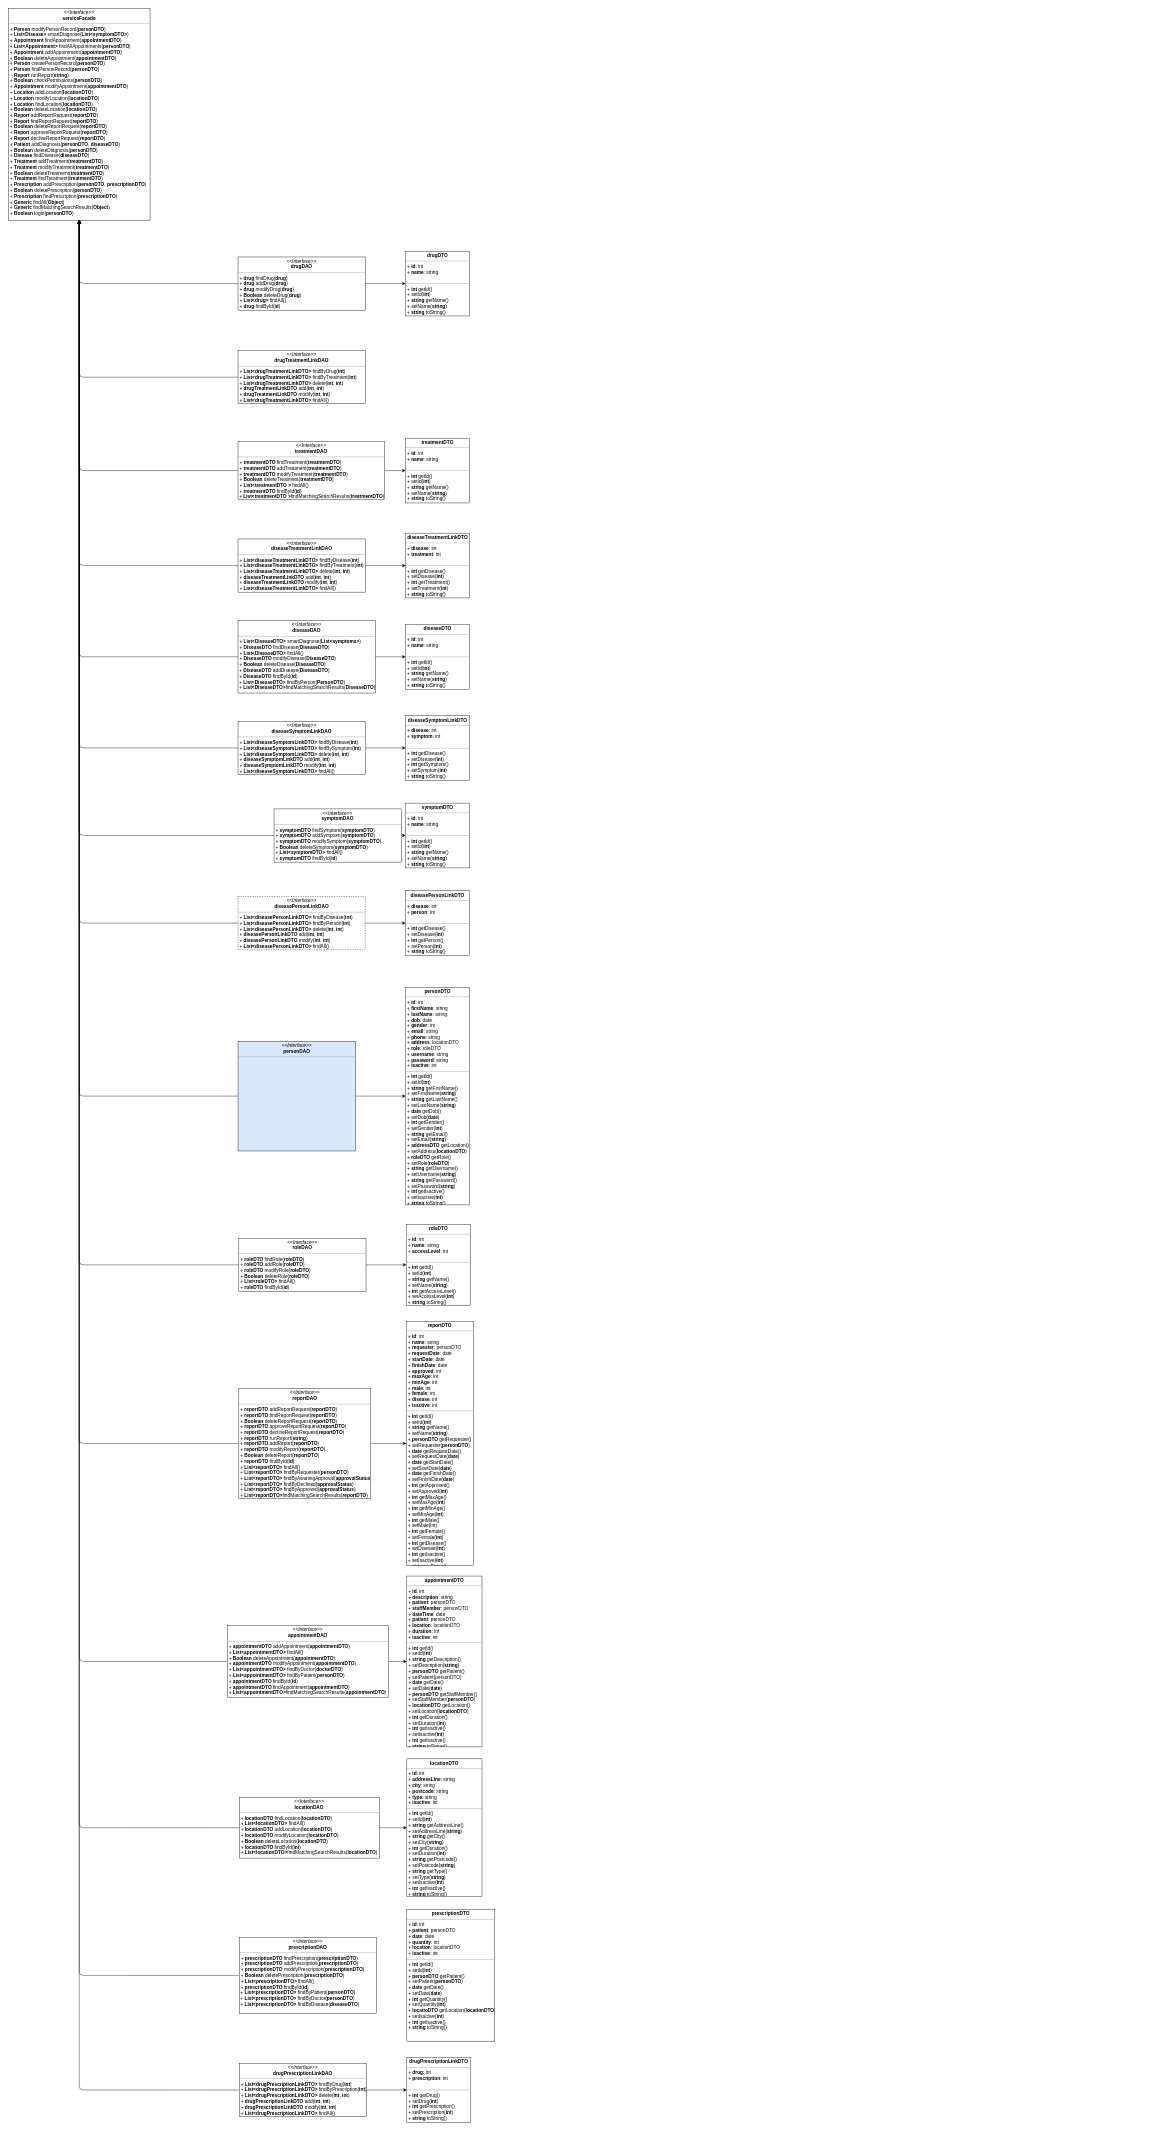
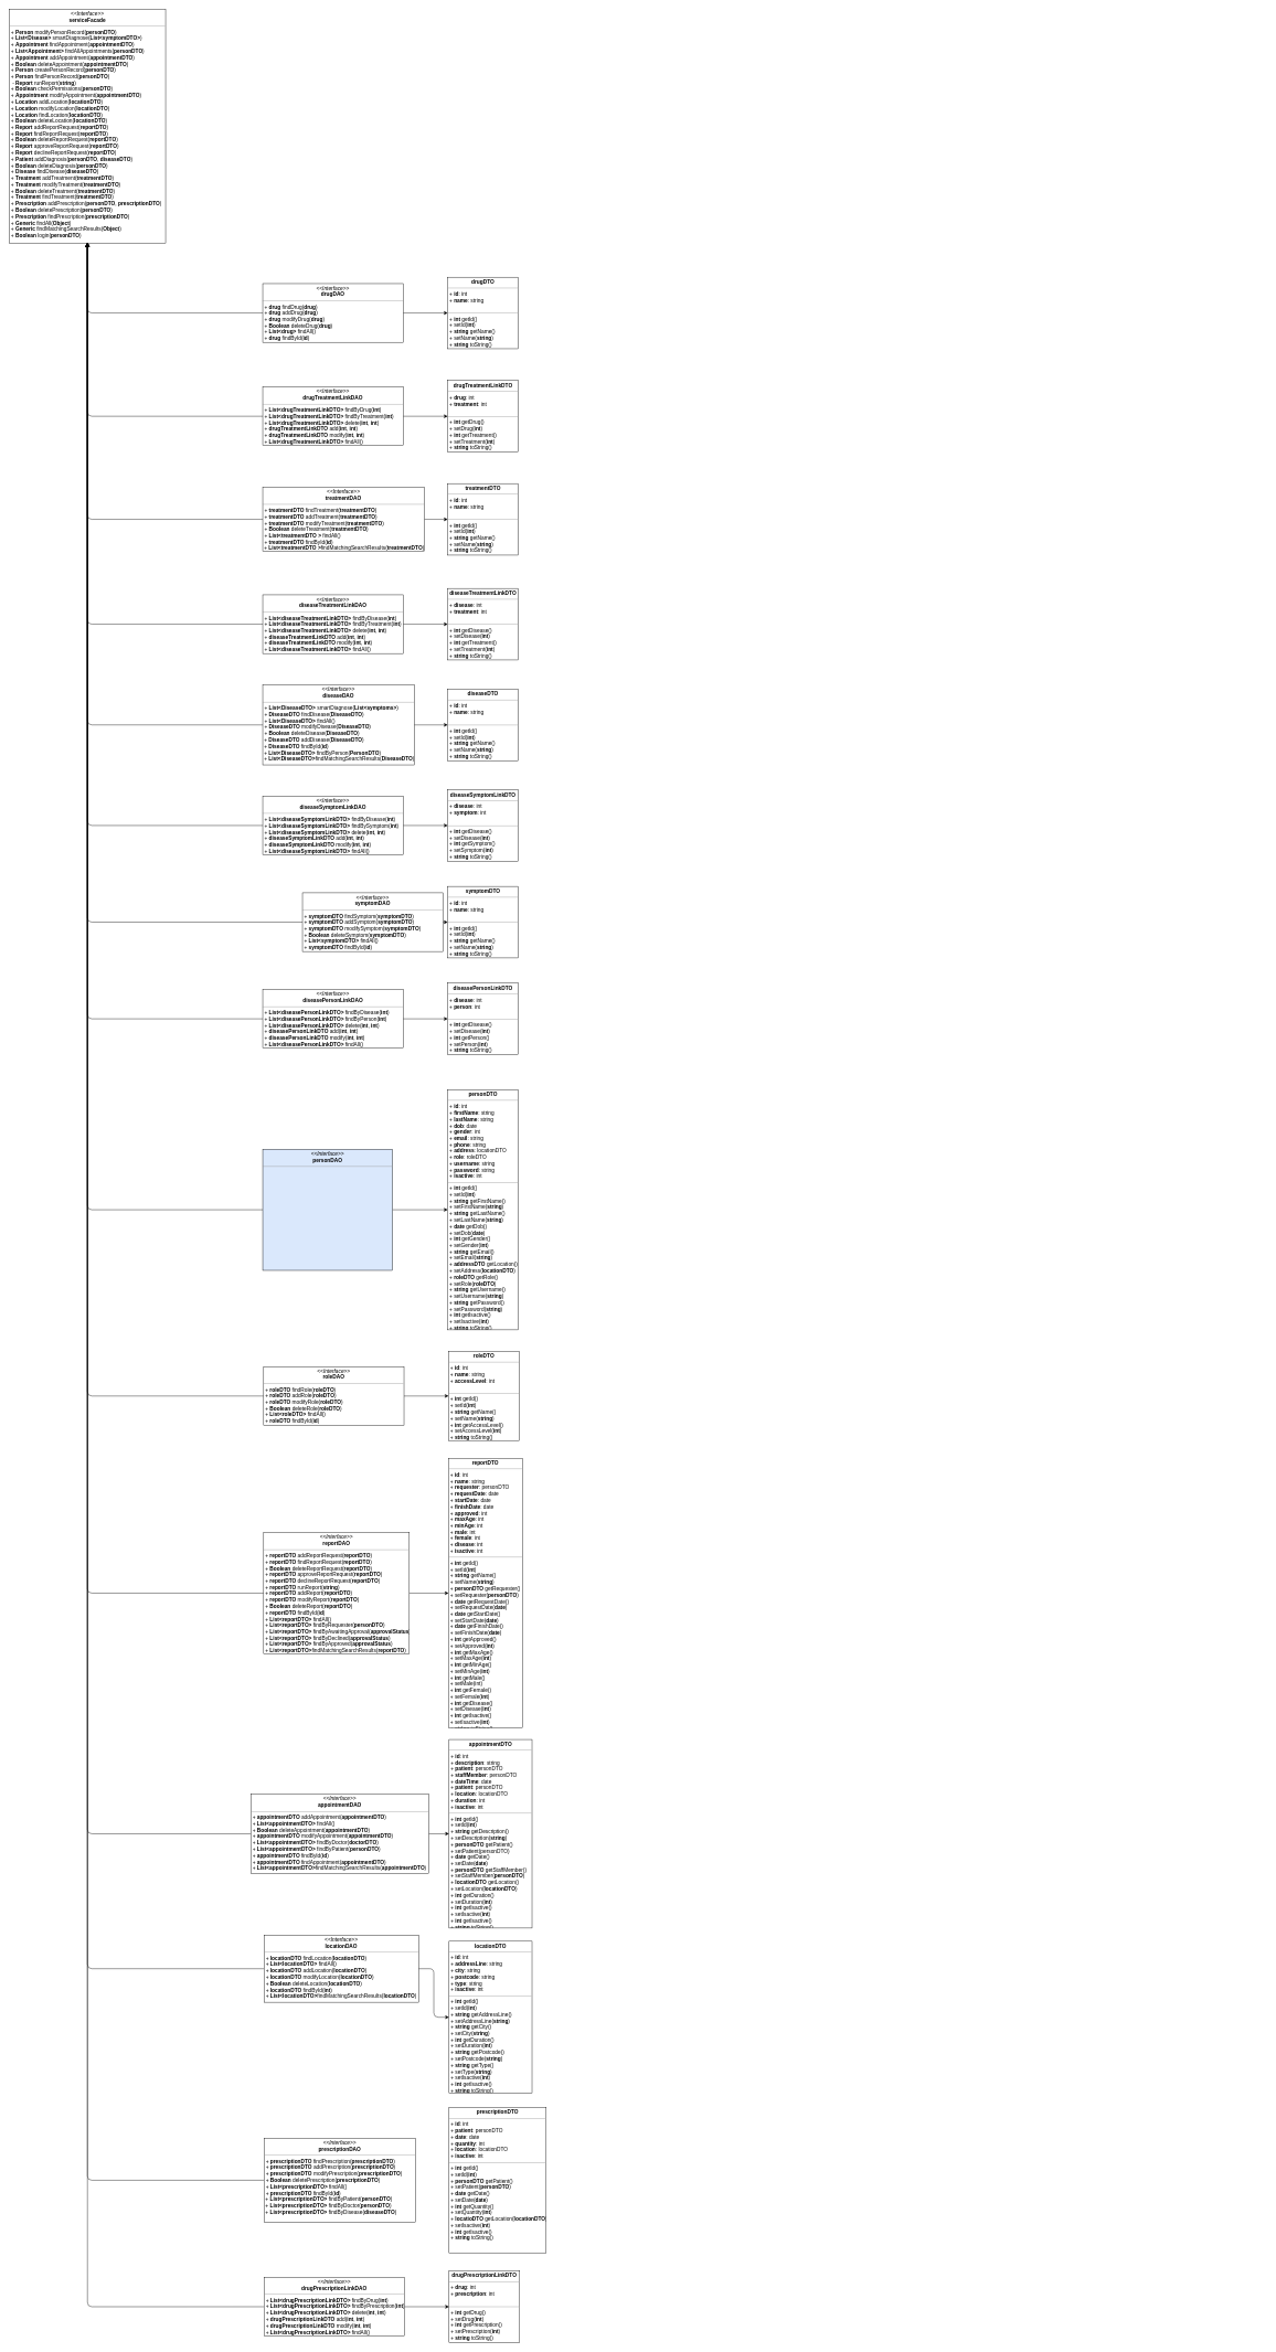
+ <mxCell id="34" value="" style="edgeStyle=orthogonalEdgeStyle;rounded=1;orthogonalLoop=1;jettySize=auto;html=1;entryX=0;entryY=0.5;entryDx=0;entryDy=0;" parent="1" source="35" target="57" edge="1"><mxGeometry relative="1" as="geometry"><mxPoint x="993" y="943" as="targetPoint" /></mxGeometry></mxCell>
+ <mxCell id="57" value="&lt;p style=&quot;margin: 0px ; margin-top: 4px ; text-align: center&quot;&gt;&lt;b&gt;drugTreatmentLinkDTO&lt;/b&gt;&lt;/p&gt;&lt;hr size=&quot;1&quot;&gt;&lt;p style=&quot;margin: 0px ; margin-left: 4px&quot;&gt;+ &lt;b&gt;drug&lt;/b&gt;: int&lt;/p&gt;&lt;p style=&quot;margin: 0px ; margin-left: 4px&quot;&gt;+ &lt;b&gt;treatment&lt;/b&gt;: int&lt;/p&gt;&lt;p style=&quot;margin: 0px ; margin-left: 4px&quot;&gt;&lt;br&gt;&lt;/p&gt;&lt;hr size=&quot;1&quot;&gt;&lt;p style=&quot;margin: 0px ; margin-left: 4px&quot;&gt;+ &lt;b&gt;int&amp;nbsp;&lt;/b&gt;getDrug()&lt;/p&gt;&lt;p style=&quot;margin: 0px ; margin-left: 4px&quot;&gt;+ setDrug(&lt;b&gt;int&lt;/b&gt;)&lt;/p&gt;&lt;p style=&quot;margin: 0px ; margin-left: 4px&quot;&gt;+ &lt;b&gt;int &lt;/b&gt;getTreatment()&lt;/p&gt;&lt;p style=&quot;margin: 0px ; margin-left: 4px&quot;&gt;+ setTreatment(&lt;b&gt;int&lt;/b&gt;)&lt;/p&gt;&lt;p style=&quot;margin: 0px ; margin-left: 4px&quot;&gt;+ &lt;b&gt;string &lt;/b&gt;toString()&lt;/p&gt;" style="verticalAlign=top;align=left;overflow=fill;fontSize=12;fontFamily=Helvetica;html=1;" parent="1" vertex="1"><mxGeometry x="1013" y="861.5" width="160" height="162" as="geometry" /></mxCell>
- <mxCell id="44" value="&lt;p style=&quot;margin: 0px ; margin-top: 4px ; text-align: center&quot;&gt;&lt;i&gt;&amp;lt;&amp;lt;Interface&amp;gt;&amp;gt;&lt;/i&gt;&lt;br&gt;&lt;b&gt;diseasePersonLinkDAO&lt;/b&gt;&lt;/p&gt;&lt;hr size=&quot;1&quot;&gt;&lt;p style=&quot;margin: 0px ; margin-left: 4px&quot;&gt;&lt;/p&gt;&lt;p style=&quot;margin: 0px 0px 0px 4px&quot;&gt;+&amp;nbsp;&lt;b&gt;List&amp;lt;&lt;/b&gt;&lt;b style=&quot;text-align: center&quot;&gt;diseasePerson&lt;/b&gt;&lt;b style=&quot;text-align: center&quot;&gt;Link&lt;/b&gt;&lt;b&gt;DTO&amp;gt;&lt;/b&gt;&amp;nbsp;findByDisease(&lt;b&gt;int&lt;/b&gt;)&lt;/p&gt;&lt;p style=&quot;margin: 0px 0px 0px 4px&quot;&gt;+&amp;nbsp;&lt;b&gt;List&amp;lt;&lt;/b&gt;&lt;b style=&quot;text-align: center&quot;&gt;diseasePerson&lt;/b&gt;&lt;b style=&quot;text-align: center&quot;&gt;Link&lt;/b&gt;&lt;b&gt;DTO&amp;gt;&amp;nbsp;&lt;/b&gt;findByPerson(&lt;b&gt;int&lt;/b&gt;)&lt;/p&gt;&lt;p style=&quot;margin: 0px 0px 0px 4px&quot;&gt;+&amp;nbsp;&lt;b&gt;List&amp;lt;&lt;/b&gt;&lt;b style=&quot;text-align: center&quot;&gt;diseasePerson&lt;/b&gt;&lt;b style=&quot;text-align: center&quot;&gt;Link&lt;/b&gt;&lt;b&gt;DTO&amp;gt;&amp;nbsp;&lt;/b&gt;delete(&lt;b&gt;int&lt;/b&gt;, &lt;b&gt;int&lt;/b&gt;)&lt;/p&gt;&lt;p style=&quot;margin: 0px 0px 0px 4px&quot;&gt;+&amp;nbsp;&lt;b style=&quot;text-align: center&quot;&gt;diseasePerson&lt;/b&gt;&lt;b style=&quot;text-align: center&quot;&gt;Link&lt;/b&gt;&lt;b&gt;DTO&lt;/b&gt;&amp;nbsp;add(&lt;b&gt;int&lt;/b&gt;, &lt;b&gt;int&lt;/b&gt;)&lt;/p&gt;&lt;p style=&quot;margin: 0px 0px 0px 4px&quot;&gt;+&amp;nbsp;&lt;b style=&quot;text-align: center&quot;&gt;diseasePerson&lt;/b&gt;&lt;b style=&quot;text-align: center&quot;&gt;Link&lt;/b&gt;&lt;b&gt;DTO&lt;/b&gt;&amp;nbsp;modify(&lt;b&gt;int&lt;/b&gt;, &lt;b&gt;int&lt;/b&gt;)&lt;/p&gt;&lt;p style=&quot;margin: 0px 0px 0px 4px&quot;&gt;+&amp;nbsp;&lt;b&gt;List&amp;lt;&lt;/b&gt;&lt;b style=&quot;text-align: center&quot;&gt;diseasePerson&lt;/b&gt;&lt;b style=&quot;text-align: center&quot;&gt;Link&lt;/b&gt;&lt;b&gt;DTO&amp;gt;&lt;/b&gt;&amp;nbsp;findAll()&lt;/p&gt;&lt;div&gt;&amp;nbsp;&lt;br&gt;&lt;/div&gt;" style="verticalAlign=top;align=left;overflow=fill;fontSize=12;fontFamily=Helvetica;html=1;dashed=1;" parent="1" vertex="1"><mxGeometry x="594" y="2241" width="318" height="133" as="geometry" /></mxCell>
+ <mxCell id="44" value="&lt;p style=&quot;margin: 0px ; margin-top: 4px ; text-align: center&quot;&gt;&lt;i&gt;&amp;lt;&amp;lt;Interface&amp;gt;&amp;gt;&lt;/i&gt;&lt;br&gt;&lt;b&gt;diseasePersonLinkDAO&lt;/b&gt;&lt;/p&gt;&lt;hr size=&quot;1&quot;&gt;&lt;p style=&quot;margin: 0px ; margin-left: 4px&quot;&gt;&lt;/p&gt;&lt;p style=&quot;margin: 0px 0px 0px 4px&quot;&gt;+&amp;nbsp;&lt;b&gt;List&amp;lt;&lt;/b&gt;&lt;b style=&quot;text-align: center&quot;&gt;diseasePerson&lt;/b&gt;&lt;b style=&quot;text-align: center&quot;&gt;Link&lt;/b&gt;&lt;b&gt;DTO&amp;gt;&lt;/b&gt;&amp;nbsp;findByDisease(&lt;b&gt;int&lt;/b&gt;)&lt;/p&gt;&lt;p style=&quot;margin: 0px 0px 0px 4px&quot;&gt;+&amp;nbsp;&lt;b&gt;List&amp;lt;&lt;/b&gt;&lt;b style=&quot;text-align: center&quot;&gt;diseasePerson&lt;/b&gt;&lt;b style=&quot;text-align: center&quot;&gt;Link&lt;/b&gt;&lt;b&gt;DTO&amp;gt;&amp;nbsp;&lt;/b&gt;findByPerson(&lt;b&gt;int&lt;/b&gt;)&lt;/p&gt;&lt;p style=&quot;margin: 0px 0px 0px 4px&quot;&gt;+&amp;nbsp;&lt;b&gt;List&amp;lt;&lt;/b&gt;&lt;b style=&quot;text-align: center&quot;&gt;diseasePerson&lt;/b&gt;&lt;b style=&quot;text-align: center&quot;&gt;Link&lt;/b&gt;&lt;b&gt;DTO&amp;gt;&amp;nbsp;&lt;/b&gt;delete(&lt;b&gt;int&lt;/b&gt;, &lt;b&gt;int&lt;/b&gt;)&lt;/p&gt;&lt;p style=&quot;margin: 0px 0px 0px 4px&quot;&gt;+&amp;nbsp;&lt;b style=&quot;text-align: center&quot;&gt;diseasePerson&lt;/b&gt;&lt;b style=&quot;text-align: center&quot;&gt;Link&lt;/b&gt;&lt;b&gt;DTO&lt;/b&gt;&amp;nbsp;add(&lt;b&gt;int&lt;/b&gt;, &lt;b&gt;int&lt;/b&gt;)&lt;/p&gt;&lt;p style=&quot;margin: 0px 0px 0px 4px&quot;&gt;+&amp;nbsp;&lt;b style=&quot;text-align: center&quot;&gt;diseasePerson&lt;/b&gt;&lt;b style=&quot;text-align: center&quot;&gt;Link&lt;/b&gt;&lt;b&gt;DTO&lt;/b&gt;&amp;nbsp;modify(&lt;b&gt;int&lt;/b&gt;, &lt;b&gt;int&lt;/b&gt;)&lt;/p&gt;&lt;p style=&quot;margin: 0px 0px 0px 4px&quot;&gt;+&amp;nbsp;&lt;b&gt;List&amp;lt;&lt;/b&gt;&lt;b style=&quot;text-align: center&quot;&gt;diseasePerson&lt;/b&gt;&lt;b style=&quot;text-align: center&quot;&gt;Link&lt;/b&gt;&lt;b&gt;DTO&amp;gt;&lt;/b&gt;&amp;nbsp;findAll()&lt;/p&gt;&lt;div&gt;&amp;nbsp;&lt;br&gt;&lt;/div&gt;" style="verticalAlign=top;align=left;overflow=fill;fontSize=12;fontFamily=Helvetica;html=1;" parent="1" vertex="1"><mxGeometry x="594" y="2241" width="318" height="133" as="geometry" /></mxCell>
- <mxCell id="12" value="&lt;p style=&quot;margin: 0px ; margin-top: 4px ; text-align: center&quot;&gt;&lt;i&gt;&amp;lt;&amp;lt;Interface&amp;gt;&amp;gt;&lt;/i&gt;&lt;br&gt;&lt;b&gt;locationDAO&lt;/b&gt;&lt;/p&gt;&lt;hr size=&quot;1&quot;&gt;&lt;p style=&quot;margin: 0px ; margin-left: 4px&quot;&gt;&lt;/p&gt;&lt;p style=&quot;margin: 0px ; margin-left: 4px&quot;&gt;+ &lt;b&gt;locationDTO&lt;/b&gt; findLocation(&lt;b&gt;locationDTO&lt;/b&gt;)&lt;/p&gt;&lt;p style=&quot;margin: 0px ; margin-left: 4px&quot;&gt;+ &lt;b&gt;List&amp;lt;locationDTO&amp;gt;&lt;/b&gt; findAll()&lt;/p&gt;&lt;p style=&quot;margin: 0px ; margin-left: 4px&quot;&gt;+ &lt;b&gt;locationDTO&lt;/b&gt; addLocation(&lt;b&gt;locationDTO&lt;/b&gt;)&lt;/p&gt;&lt;p style=&quot;margin: 0px ; margin-left: 4px&quot;&gt;+ &lt;b&gt;locationDTO&amp;nbsp;&lt;/b&gt;modifyLocation(&lt;b&gt;locationDTO&lt;/b&gt;)&lt;/p&gt;&lt;p style=&quot;margin: 0px ; margin-left: 4px&quot;&gt;+ &lt;b&gt;Boolean&amp;nbsp;&lt;/b&gt;deleteLocation(&lt;b&gt;locationDTO&lt;/b&gt;)&lt;/p&gt;&lt;p style=&quot;margin: 0px ; margin-left: 4px&quot;&gt;+ &lt;b&gt;locationDTO&amp;nbsp;&lt;/b&gt;findById(&lt;b&gt;int&lt;/b&gt;)&lt;/p&gt;&lt;p style=&quot;margin: 0px ; margin-left: 4px&quot;&gt;+&amp;nbsp;&lt;b&gt;List&amp;lt;locationDTO&amp;gt;&lt;/b&gt;findMatchingSearchResults(&lt;b&gt;locationDTO&lt;/b&gt;)&lt;br&gt;&lt;/p&gt;" style="verticalAlign=top;align=left;overflow=fill;fontSize=12;fontFamily=Helvetica;html=1;" parent="1" vertex="1"><mxGeometry x="597" y="4493.23" width="350" height="152" as="geometry" /></mxCell>
+ <mxCell id="12" value="&lt;p style=&quot;margin: 0px ; margin-top: 4px ; text-align: center&quot;&gt;&lt;i&gt;&amp;lt;&amp;lt;Interface&amp;gt;&amp;gt;&lt;/i&gt;&lt;br&gt;&lt;b&gt;locationDAO&lt;/b&gt;&lt;/p&gt;&lt;hr size=&quot;1&quot;&gt;&lt;p style=&quot;margin: 0px ; margin-left: 4px&quot;&gt;&lt;/p&gt;&lt;p style=&quot;margin: 0px ; margin-left: 4px&quot;&gt;+ &lt;b&gt;locationDTO&lt;/b&gt; findLocation(&lt;b&gt;locationDTO&lt;/b&gt;)&lt;/p&gt;&lt;p style=&quot;margin: 0px ; margin-left: 4px&quot;&gt;+ &lt;b&gt;List&amp;lt;locationDTO&amp;gt;&lt;/b&gt; findAll()&lt;/p&gt;&lt;p style=&quot;margin: 0px ; margin-left: 4px&quot;&gt;+ &lt;b&gt;locationDTO&lt;/b&gt; addLocation(&lt;b&gt;locationDTO&lt;/b&gt;)&lt;/p&gt;&lt;p style=&quot;margin: 0px ; margin-left: 4px&quot;&gt;+ &lt;b&gt;locationDTO&amp;nbsp;&lt;/b&gt;modifyLocation(&lt;b&gt;locationDTO&lt;/b&gt;)&lt;/p&gt;&lt;p style=&quot;margin: 0px ; margin-left: 4px&quot;&gt;+ &lt;b&gt;Boolean&amp;nbsp;&lt;/b&gt;deleteLocation(&lt;b&gt;locationDTO&lt;/b&gt;)&lt;/p&gt;&lt;p style=&quot;margin: 0px ; margin-left: 4px&quot;&gt;+ &lt;b&gt;locationDTO&amp;nbsp;&lt;/b&gt;findById(&lt;b&gt;int&lt;/b&gt;)&lt;/p&gt;&lt;p style=&quot;margin: 0px ; margin-left: 4px&quot;&gt;+&amp;nbsp;&lt;b&gt;List&amp;lt;locationDTO&amp;gt;&lt;/b&gt;findMatchingSearchResults(&lt;b&gt;locationDTO&lt;/b&gt;)&lt;br&gt;&lt;/p&gt;" style="verticalAlign=top;align=left;overflow=fill;fontSize=12;fontFamily=Helvetica;html=1;" parent="1" vertex="1"><mxGeometry x="597" y="4383.23" width="350" height="152" as="geometry" /></mxCell>
